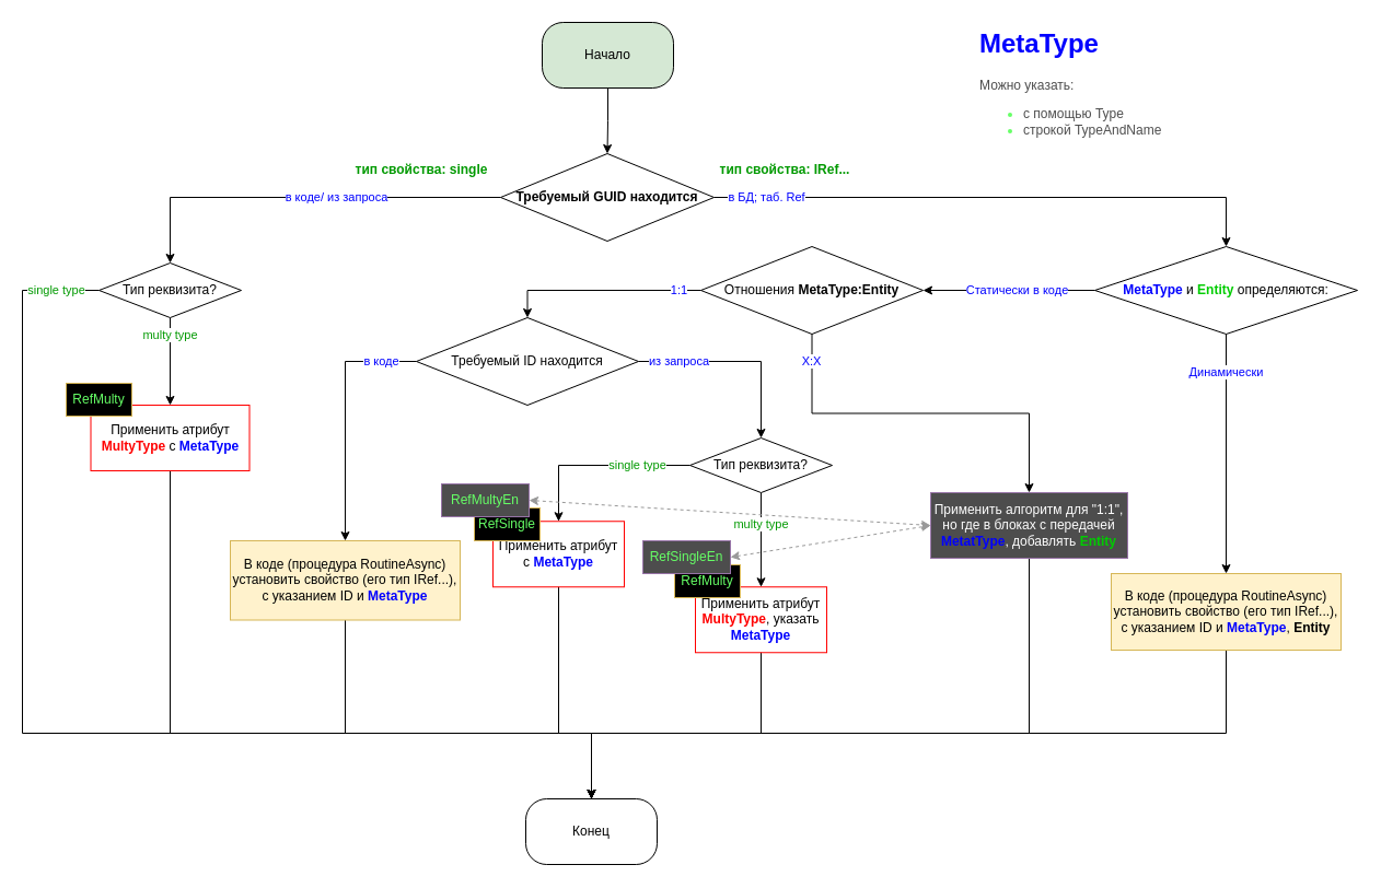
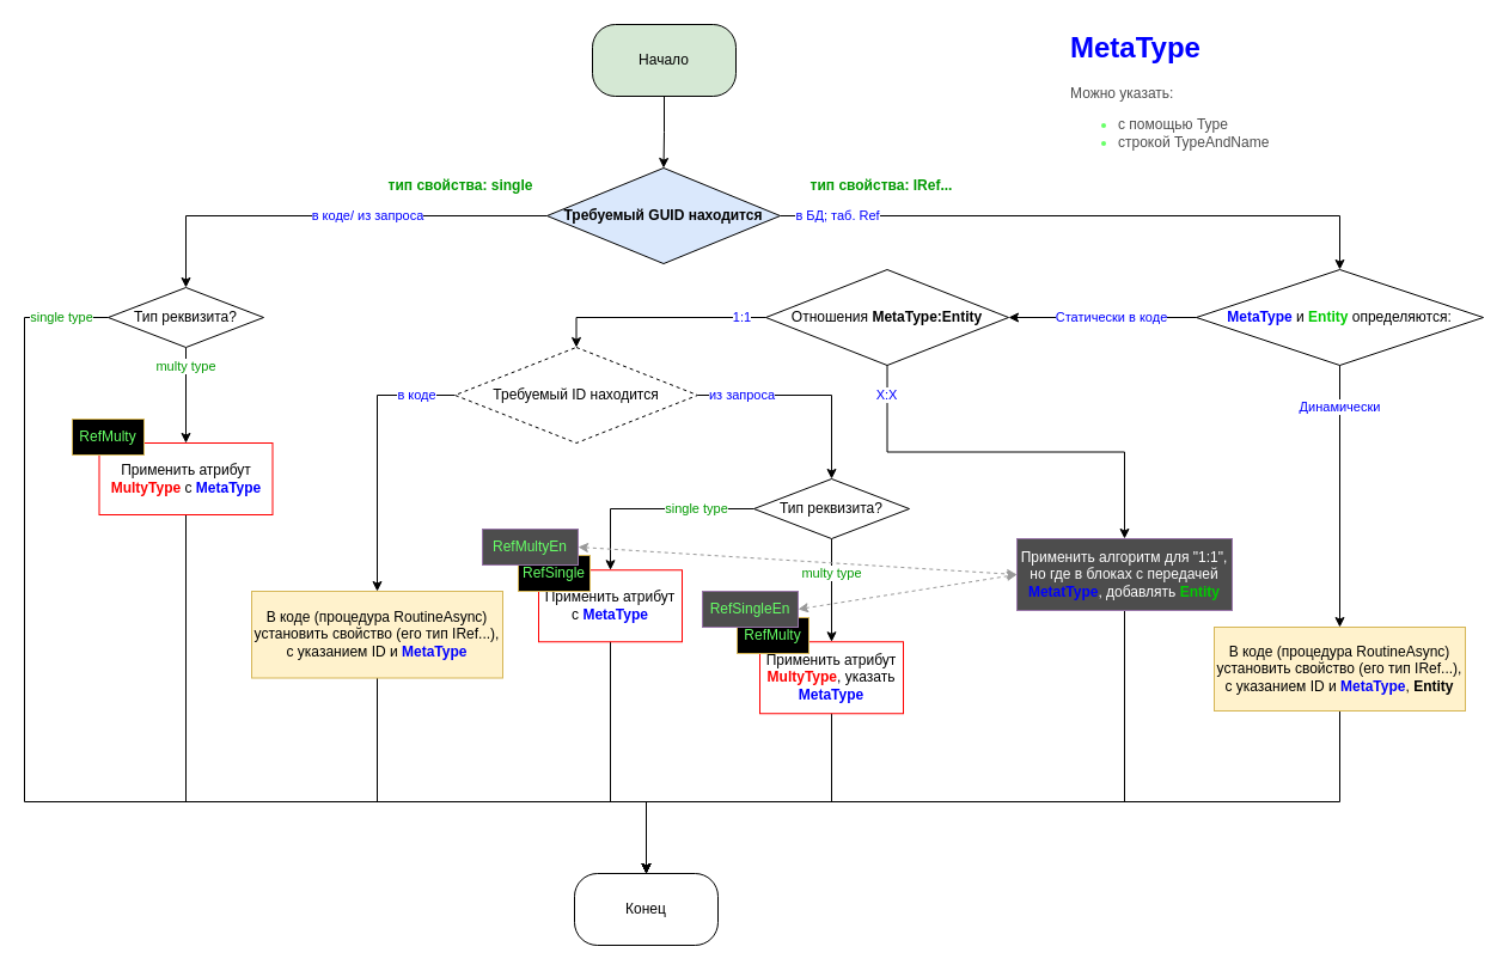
- <mxCell id="10" value="тип свойства: IRef..." style="text;html=1;strokeColor=none;fillColor=none;align=center;verticalAlign=middle;whiteSpace=wrap;rounded=0;fontColor=#009900;fontStyle=1" vertex="1" parent="1"><mxGeometry x="652" y="140" width="130" height="30" as="geometry" /></mxCell>
+ <mxCell id="10" value="тип свойства: IRef..." style="text;html=1;strokeColor=none;fillColor=none;align=center;verticalAlign=middle;whiteSpace=wrap;rounded=0;fontColor=#009900;fontStyle=1" vertex="1" parent="1"><mxGeometry x="672" y="140" width="130" height="30" as="geometry" /></mxCell>
- <mxCell id="7" value="Требуемый GUID находится" style="rhombus;whiteSpace=wrap;html=1;rounded=0;arcSize=0;fontStyle=1;verticalAlign=middle;horizontal=1;" vertex="1" parent="1"><mxGeometry x="457" y="140" width="195" height="80" as="geometry" /></mxCell>
+ <mxCell id="7" value="Требуемый GUID находится" style="rhombus;whiteSpace=wrap;html=1;rounded=0;arcSize=0;fontStyle=1;verticalAlign=middle;horizontal=1;fillColor=#dae8fc;" vertex="1" parent="1"><mxGeometry x="457" y="140" width="195" height="80" as="geometry" /></mxCell>
- <mxCell id="21" value="&lt;font color=&quot;#000000&quot;&gt;Требуемый ID находится&lt;/font&gt;" style="rhombus;whiteSpace=wrap;html=1;rounded=0;fontColor=#009900;fillColor=none;" vertex="1" parent="1"><mxGeometry x="380" y="290" width="203" height="80" as="geometry" /></mxCell>
+ <mxCell id="21" value="&lt;font color=&quot;#000000&quot;&gt;Требуемый ID находится&lt;/font&gt;" style="rhombus;whiteSpace=wrap;html=1;rounded=0;fontColor=#009900;fillColor=none;dashed=1;" vertex="1" parent="1"><mxGeometry x="380" y="290" width="203" height="80" as="geometry" /></mxCell>
